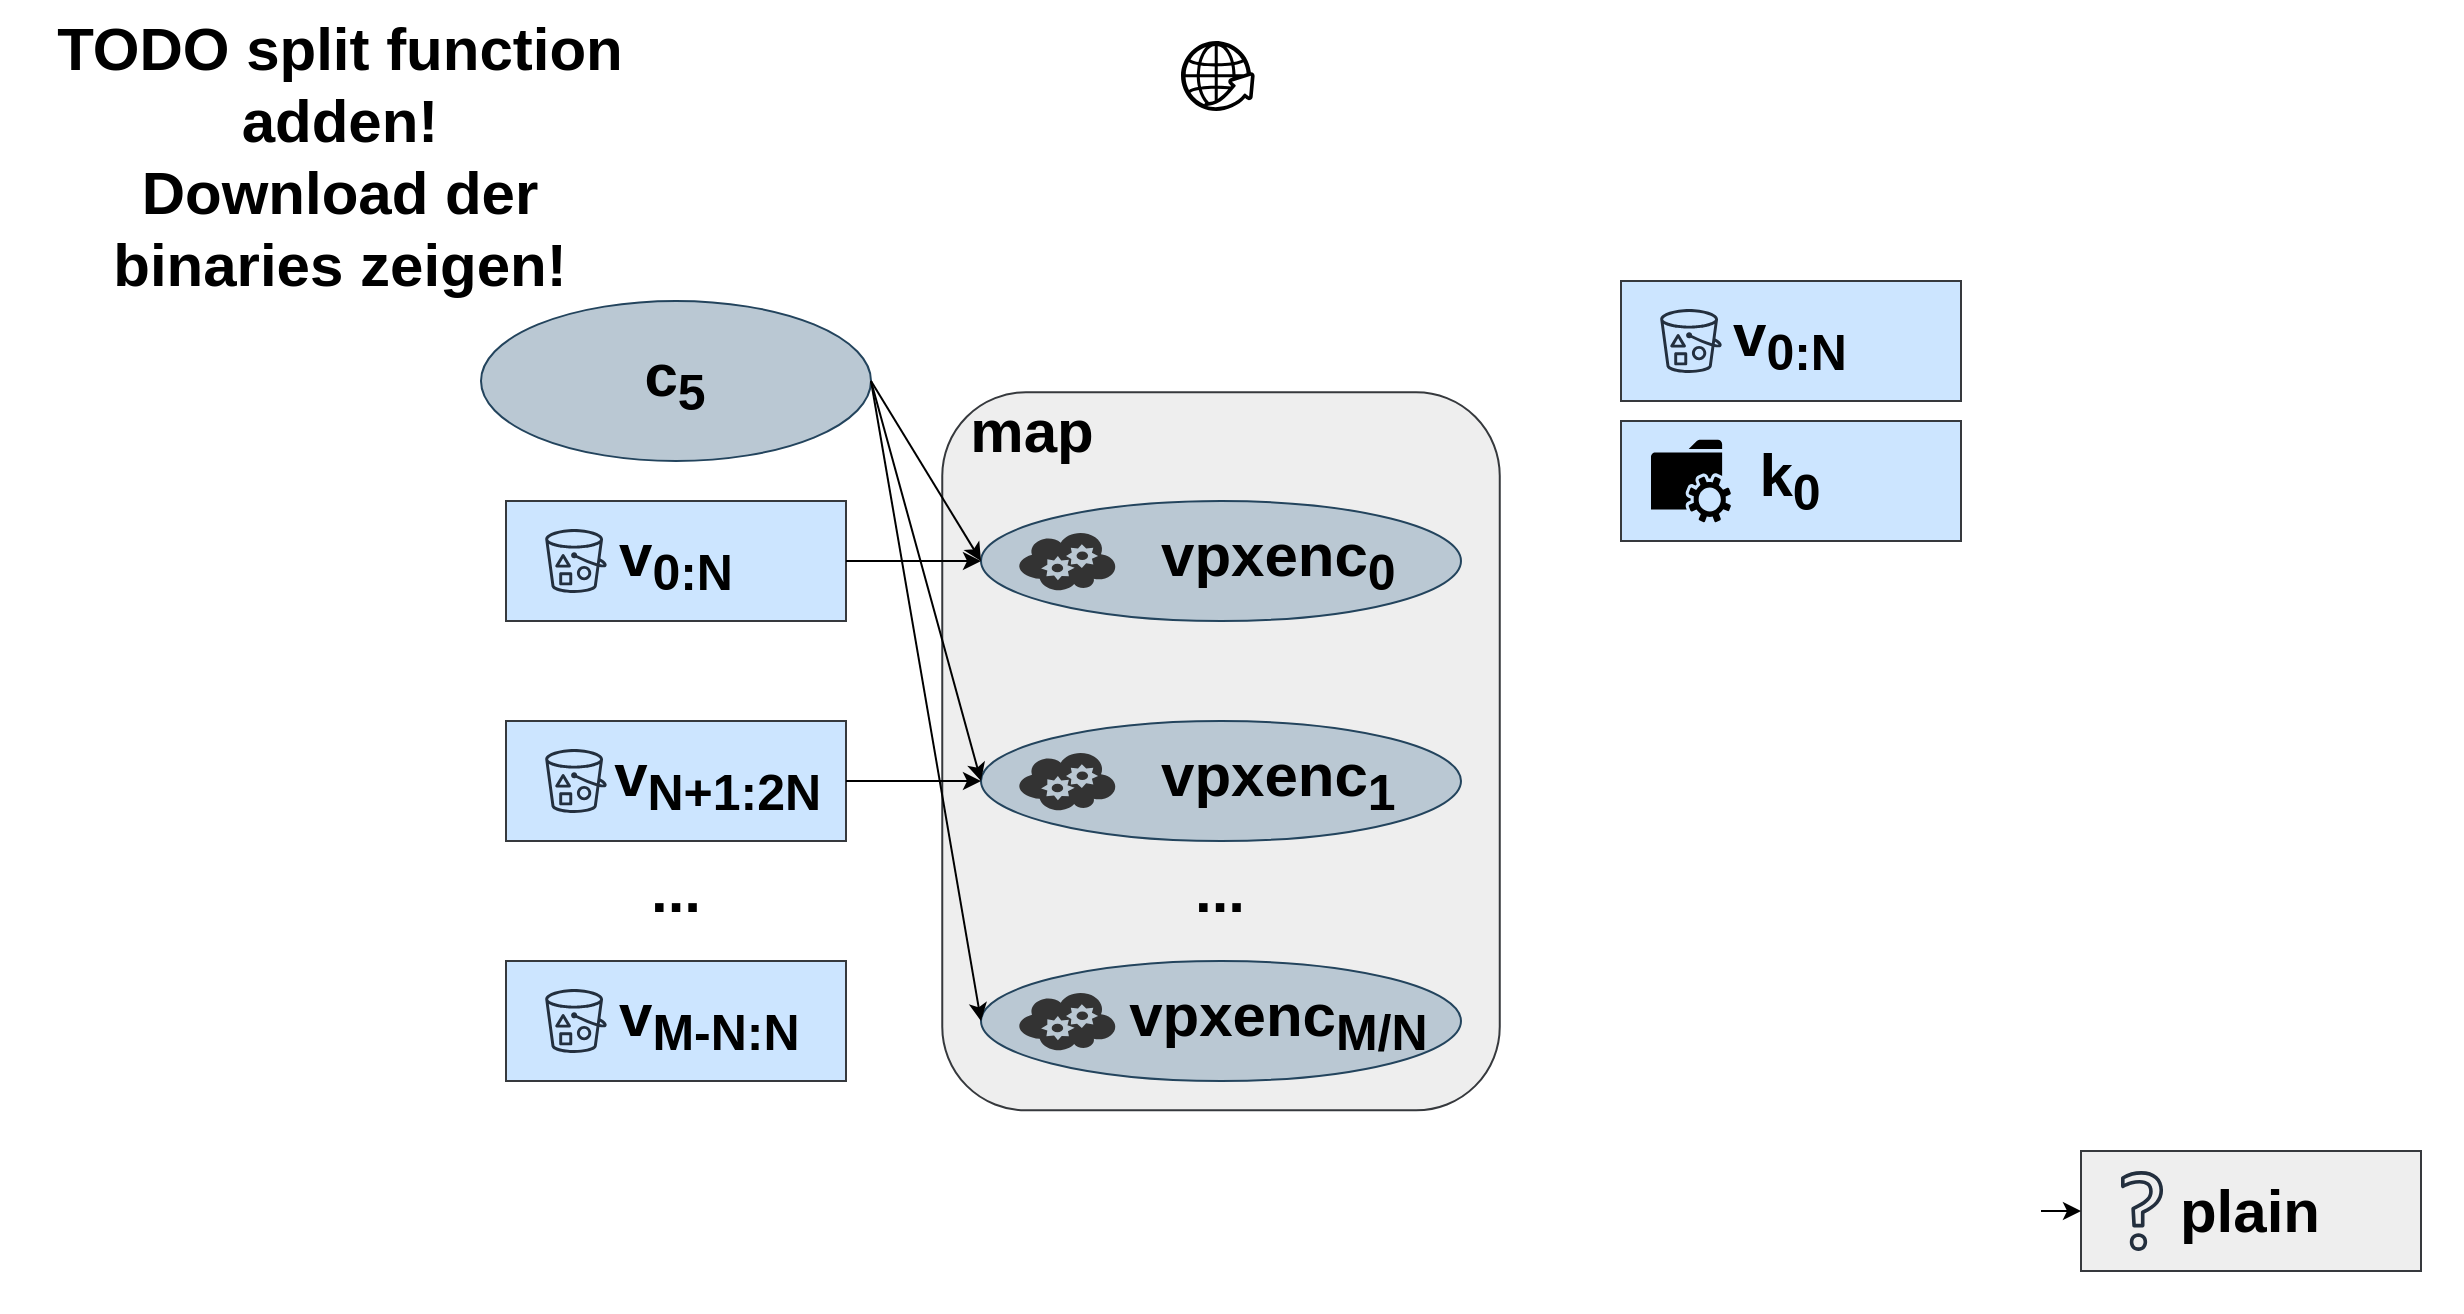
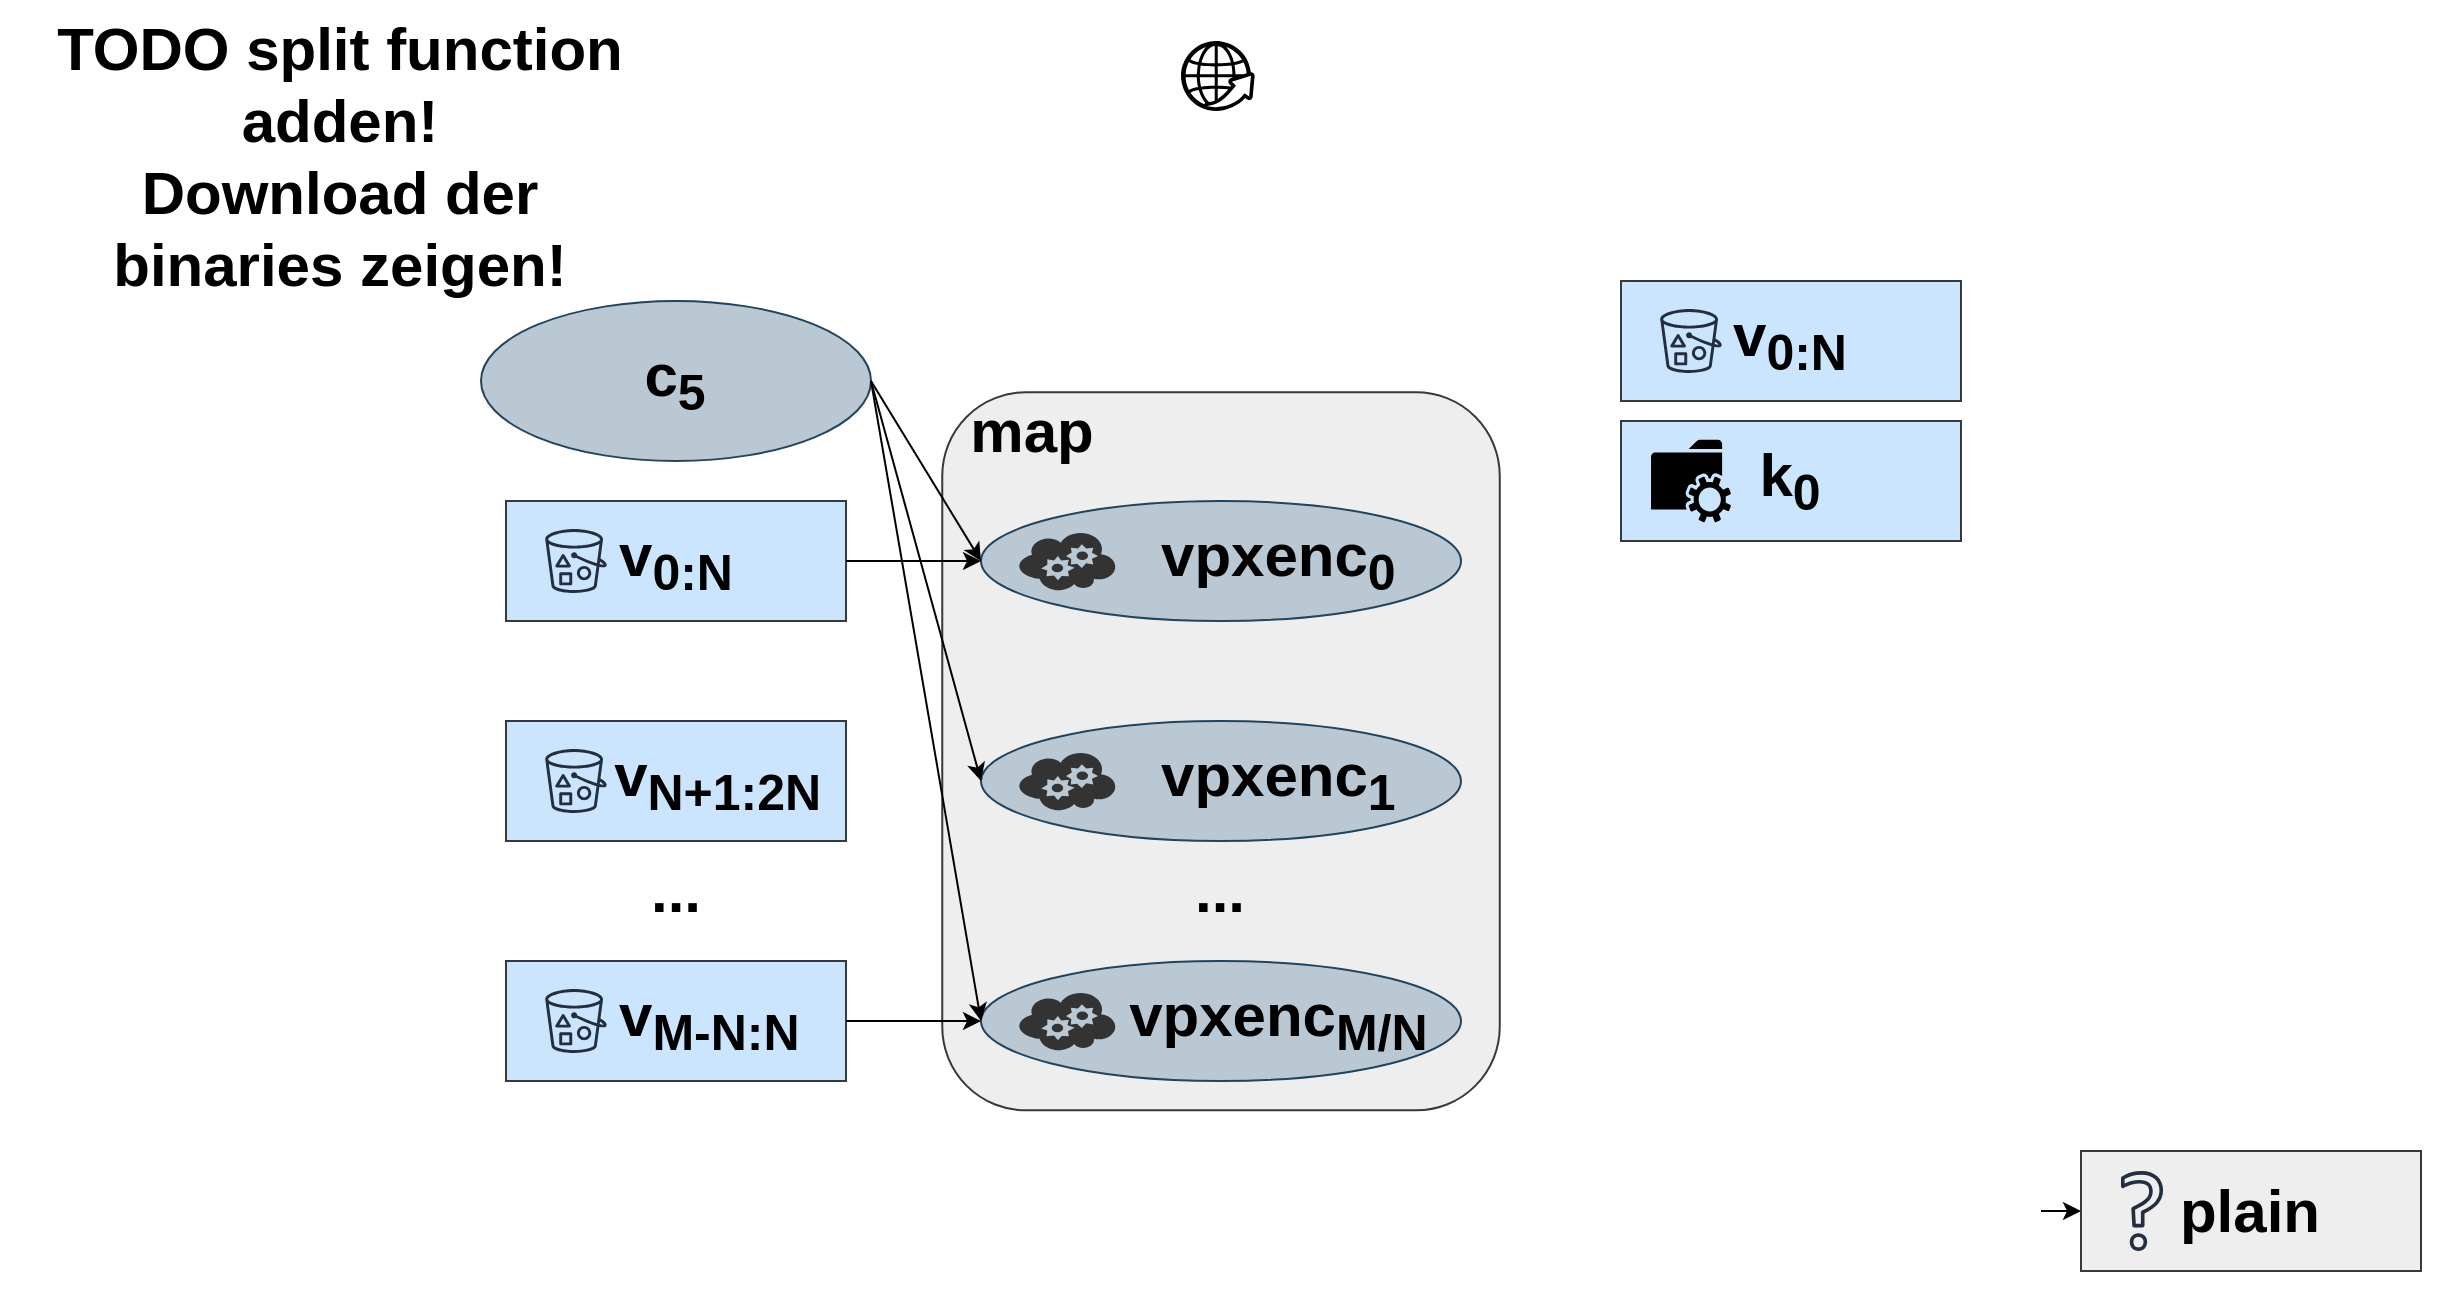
- <mxCell id="17" style="edgeStyle=none;rounded=0;orthogonalLoop=1;jettySize=auto;html=1;exitX=1;exitY=0.5;exitDx=0;exitDy=0;entryX=0;entryY=0.5;entryDx=0;entryDy=0;" parent="7" source="12" target="15" edge="1"><mxGeometry relative="1" as="geometry"><mxPoint x="5" y="140" as="targetPoint" /></mxGeometry></mxCell>
+ <mxCell id="24" style="edgeStyle=none;rounded=0;orthogonalLoop=1;jettySize=auto;html=1;entryX=0;entryY=0.5;entryDx=0;entryDy=0;" parent="7" source="18" target="21" edge="1"><mxGeometry relative="1" as="geometry" /></mxCell>
